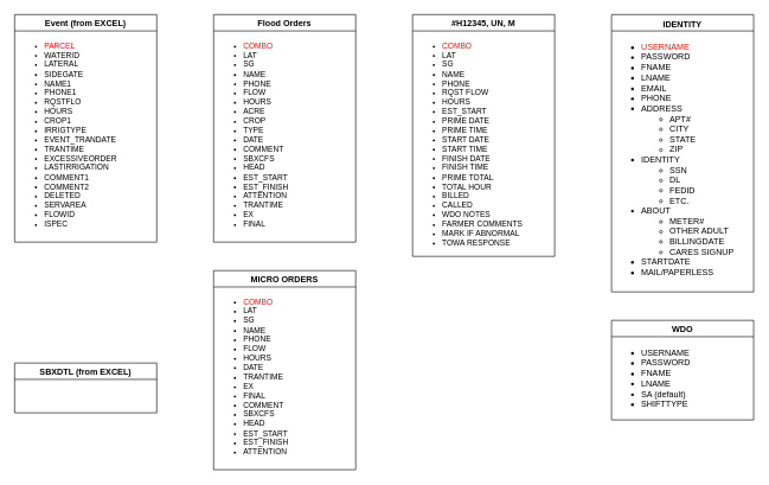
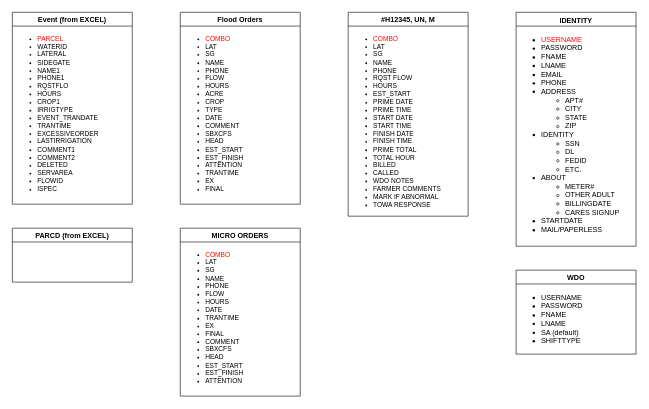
+ <mxCell id="4" value="PARCD (from EXCEL)" style="swimlane;" parent="1" vertex="1"><mxGeometry x="20" y="380" width="200" height="90" as="geometry" /></mxCell>
- <mxCell id="5" value="SBXDTL (from EXCEL)" style="swimlane;" parent="1" vertex="1"><mxGeometry x="20" y="510" width="200" height="70" as="geometry" /></mxCell>
